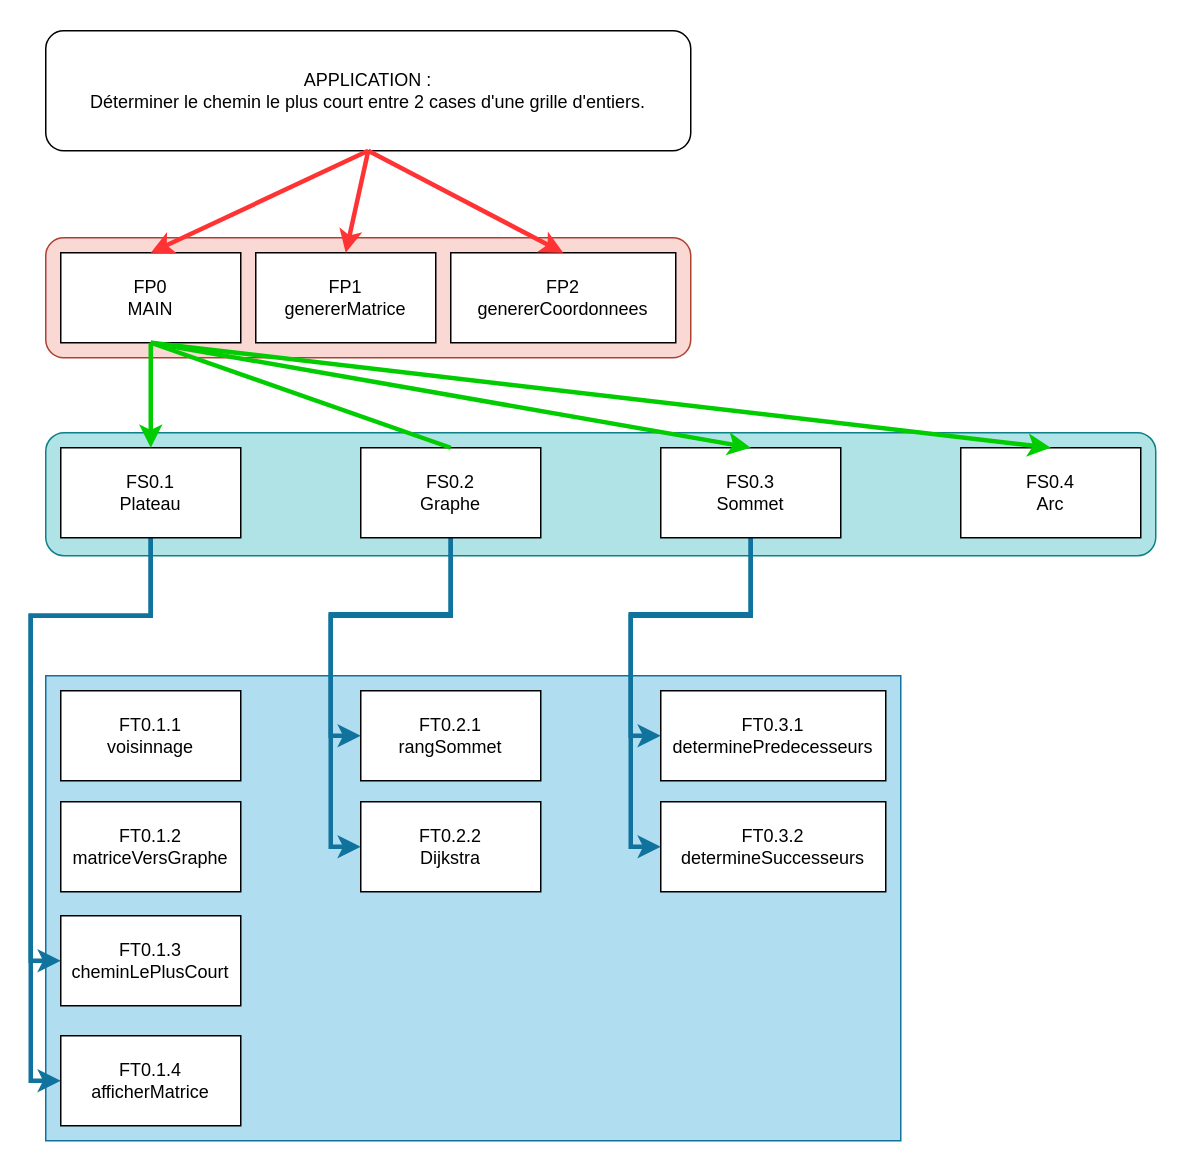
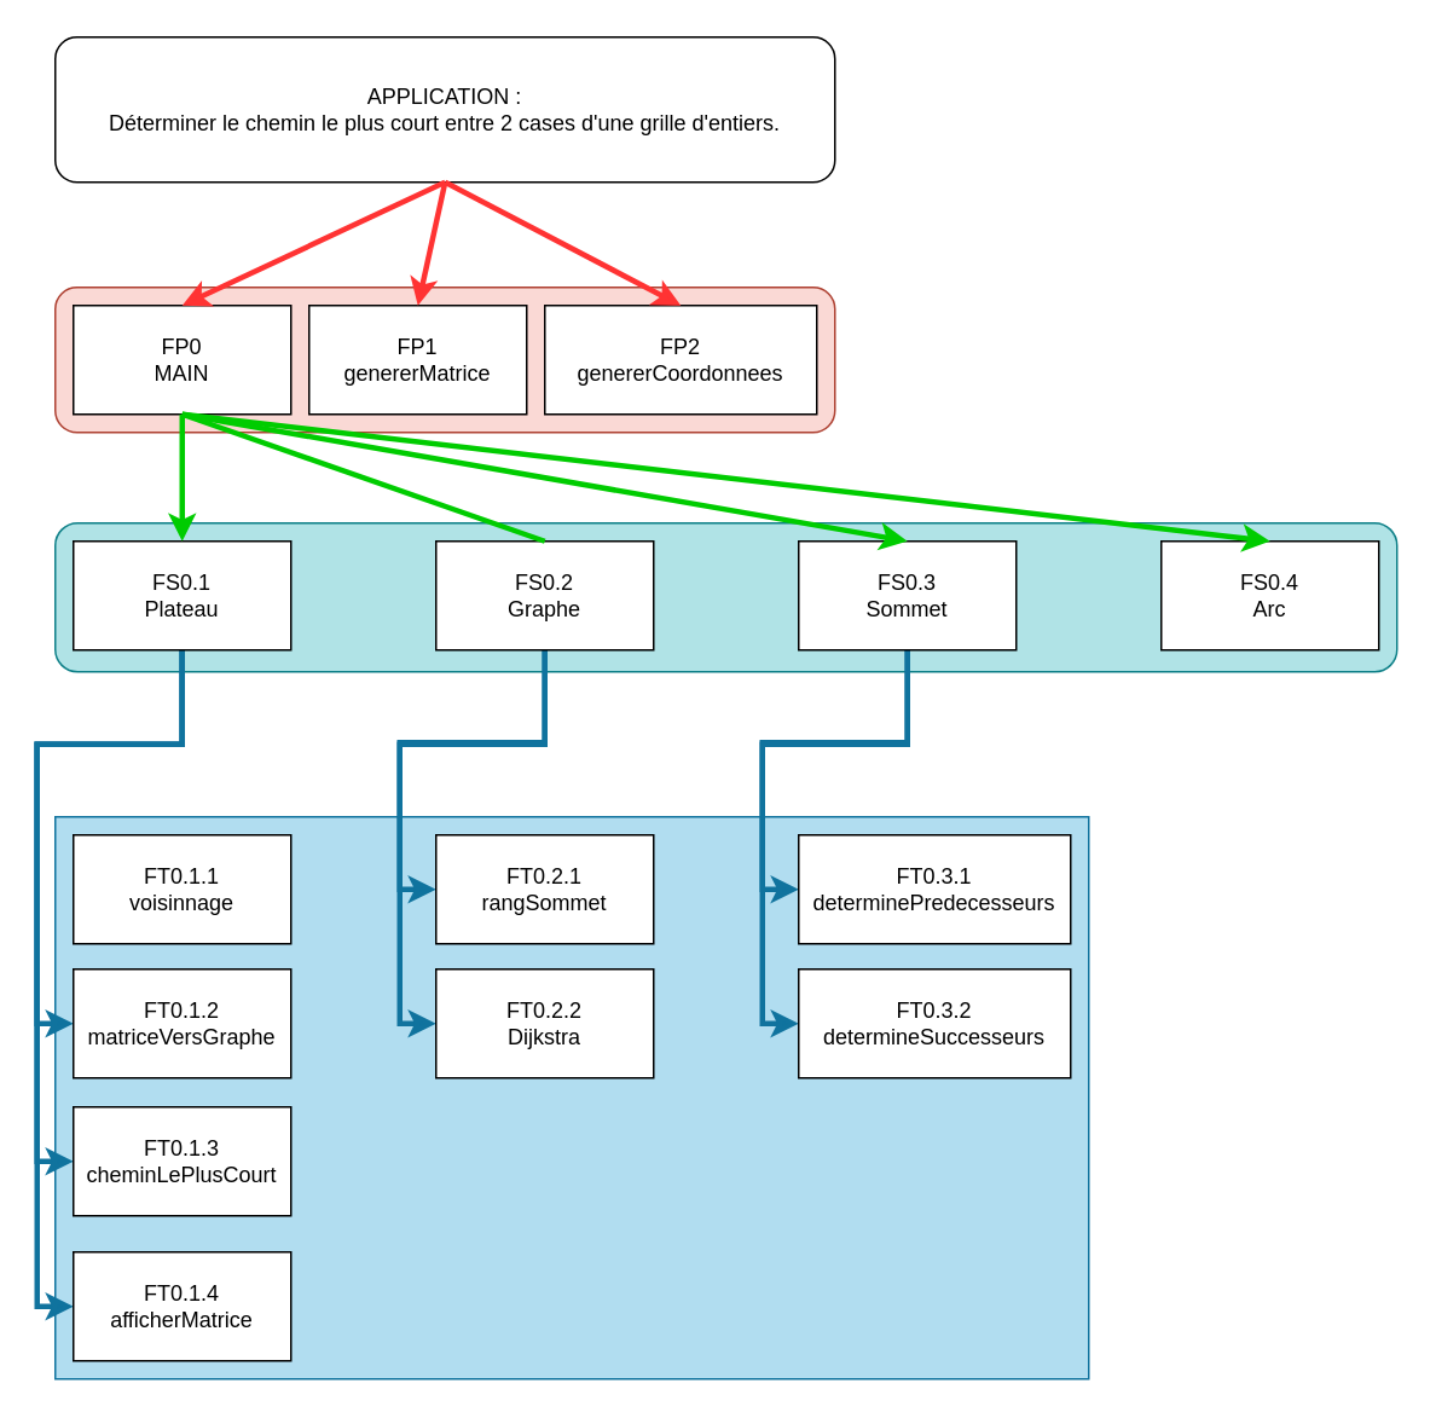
+ <mxCell id="8" style="edgeStyle=orthogonalEdgeStyle;rounded=0;orthogonalLoop=1;jettySize=auto;html=1;exitX=0.5;exitY=1;exitDx=0;exitDy=0;entryX=0;entryY=0.5;entryDx=0;entryDy=0;strokeColor=#10739e;strokeWidth=3;fillColor=#b1ddf0;" parent="1" source="11" target="28" edge="1"><mxGeometry relative="1" as="geometry"><Array as="points"><mxPoint x="100" y="410" /><mxPoint x="20" y="410" /><mxPoint x="20" y="564" /></Array></mxGeometry></mxCell>
